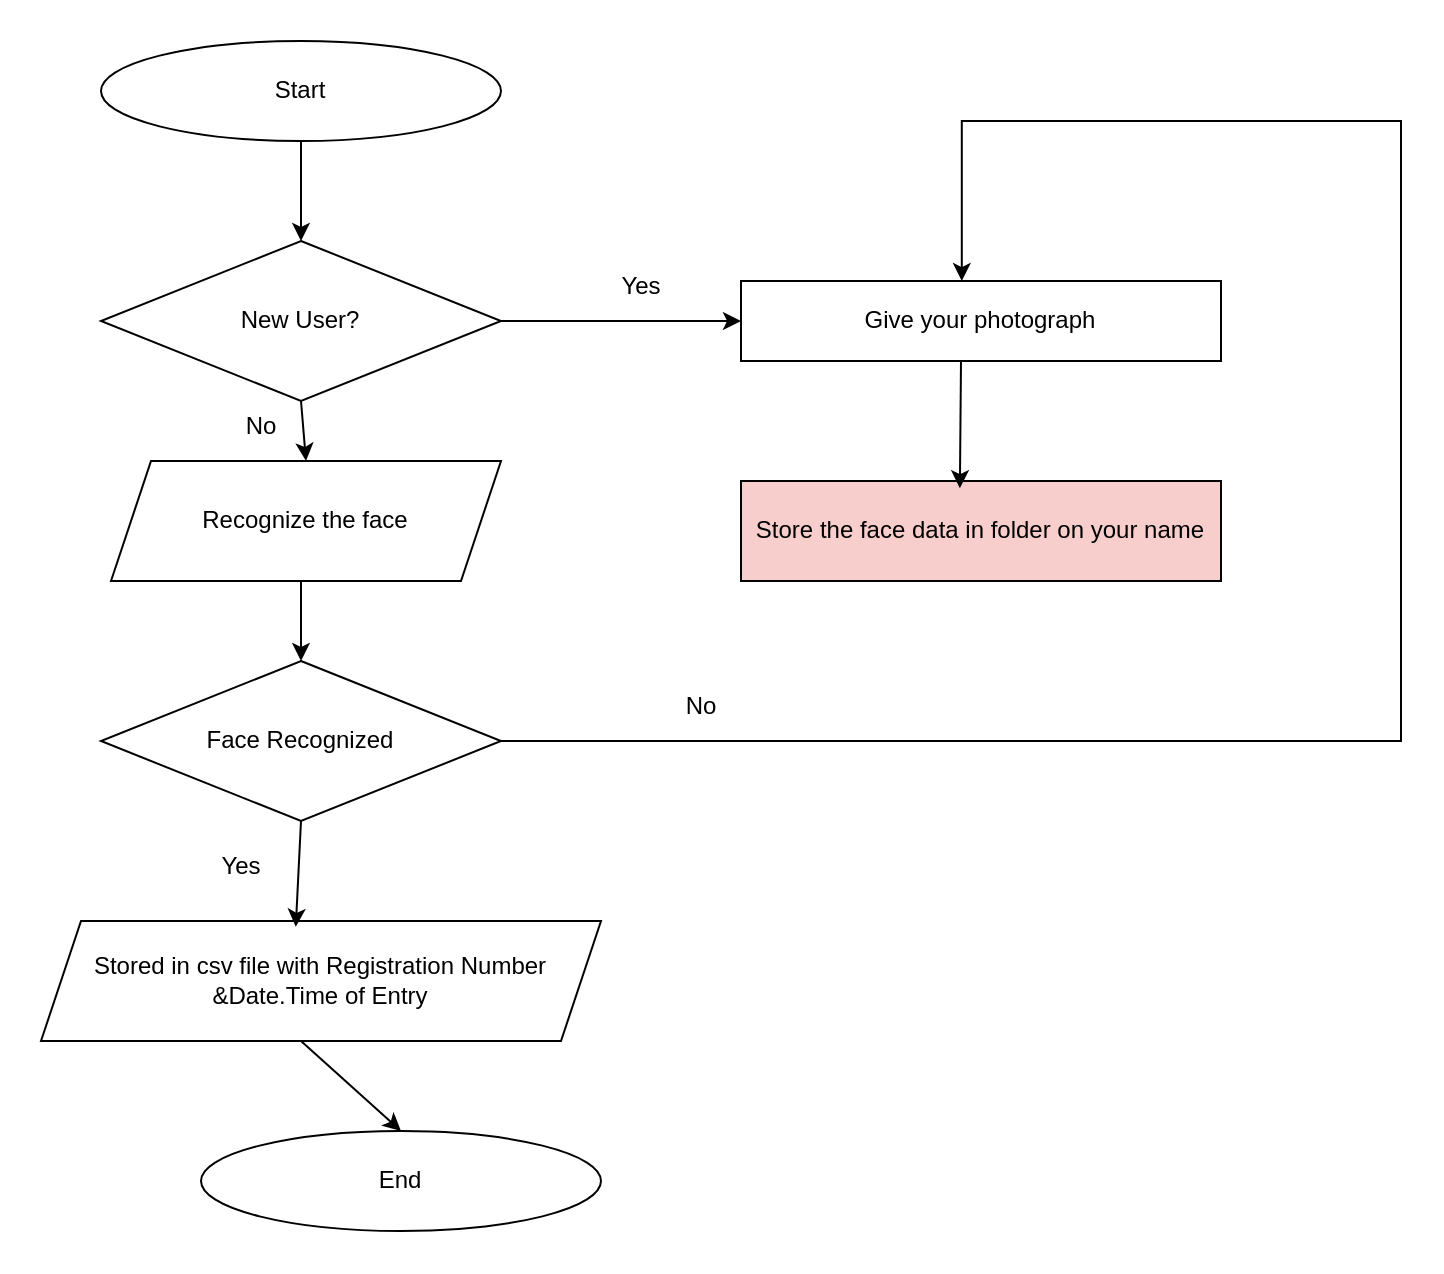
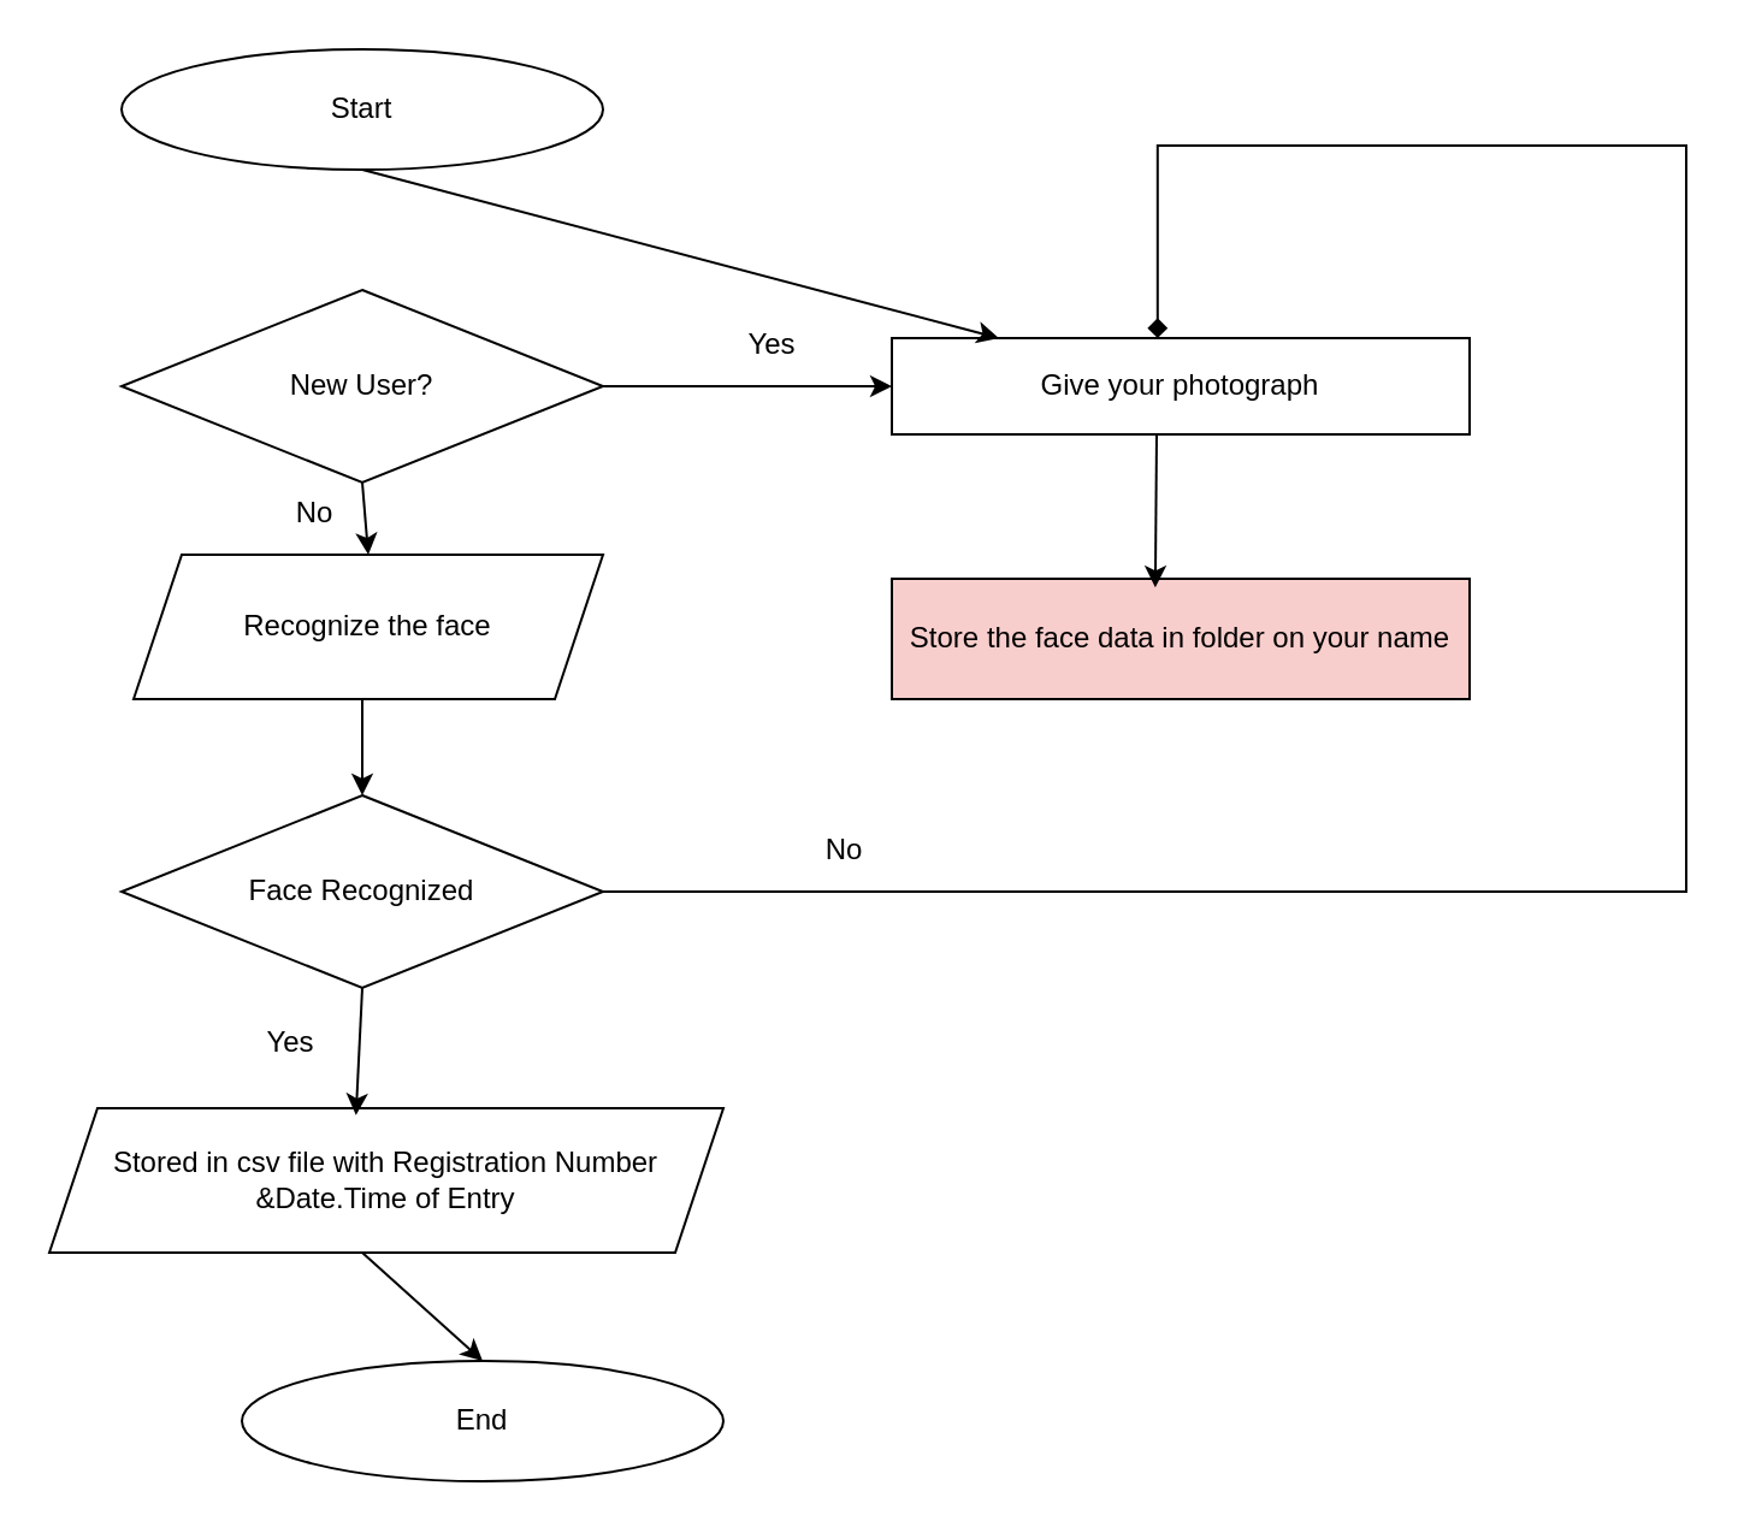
- <mxCell id="13" value="" style="endArrow=classic;html=1;rounded=0;entryX=0.5;entryY=0;entryDx=0;entryDy=0;exitX=0.5;exitY=1;exitDx=0;exitDy=0;" edge="1" parent="1" source="4" target="5"><mxGeometry width="50" height="50" relative="1" as="geometry"><mxPoint x="140" y="70" as="sourcePoint" /><mxPoint x="190" y="20" as="targetPoint" /></mxGeometry></mxCell>
+ <mxCell id="13" value="" style="endArrow=classic;html=1;rounded=0;exitX=0.5;exitY=1;exitDx=0;exitDy=0;" edge="1" parent="1" source="4" target="11"><mxGeometry width="50" height="50" relative="1" as="geometry"><mxPoint x="140" y="70" as="sourcePoint" /><mxPoint x="190" y="20" as="targetPoint" /></mxGeometry></mxCell>
- <mxCell id="7" style="edgeStyle=orthogonalEdgeStyle;rounded=0;orthogonalLoop=1;jettySize=auto;html=1;exitX=1;exitY=0.5;exitDx=0;exitDy=0;entryX=0.46;entryY=0.001;entryDx=0;entryDy=0;entryPerimeter=0;" edge="1" parent="1" source="8" target="11"><mxGeometry relative="1" as="geometry"><mxPoint x="480" y="90" as="targetPoint" /><Array as="points"><mxPoint x="700" y="370" /><mxPoint x="700" y="60" /><mxPoint x="480" y="60" /></Array></mxGeometry></mxCell>
+ <mxCell id="7" style="edgeStyle=orthogonalEdgeStyle;rounded=0;orthogonalLoop=1;jettySize=auto;html=1;exitX=1;exitY=0.5;exitDx=0;exitDy=0;entryX=0.46;entryY=0.001;entryDx=0;entryDy=0;entryPerimeter=0;endArrow=diamond;" edge="1" parent="1" source="8" target="11"><mxGeometry relative="1" as="geometry"><mxPoint x="480" y="90" as="targetPoint" /><Array as="points"><mxPoint x="700" y="370" /><mxPoint x="700" y="60" /><mxPoint x="480" y="60" /></Array></mxGeometry></mxCell>
